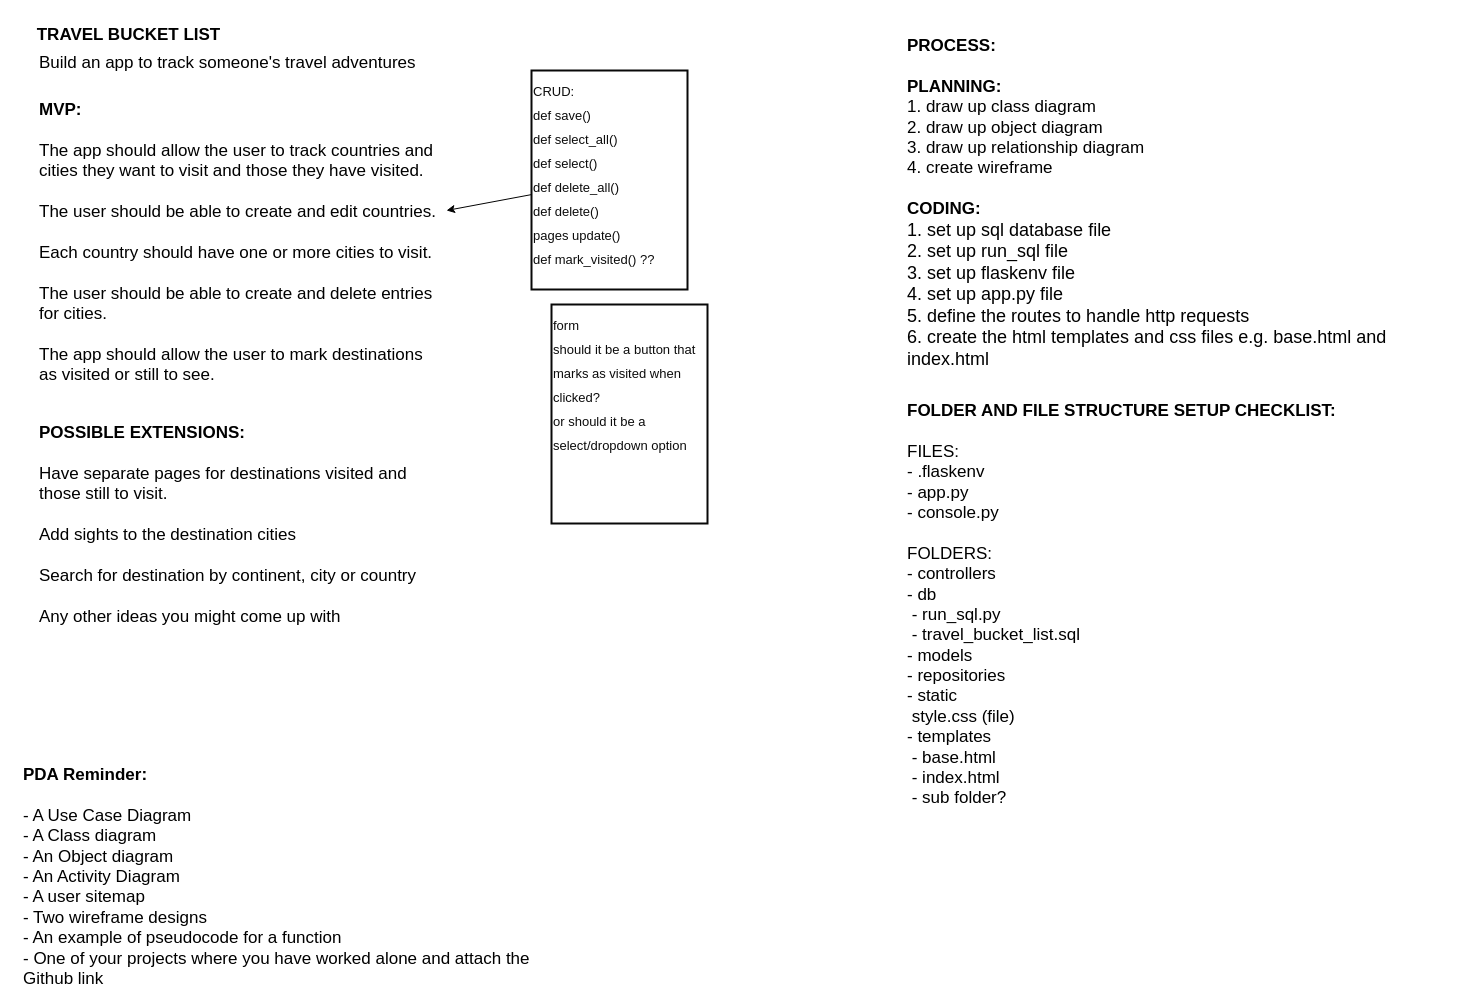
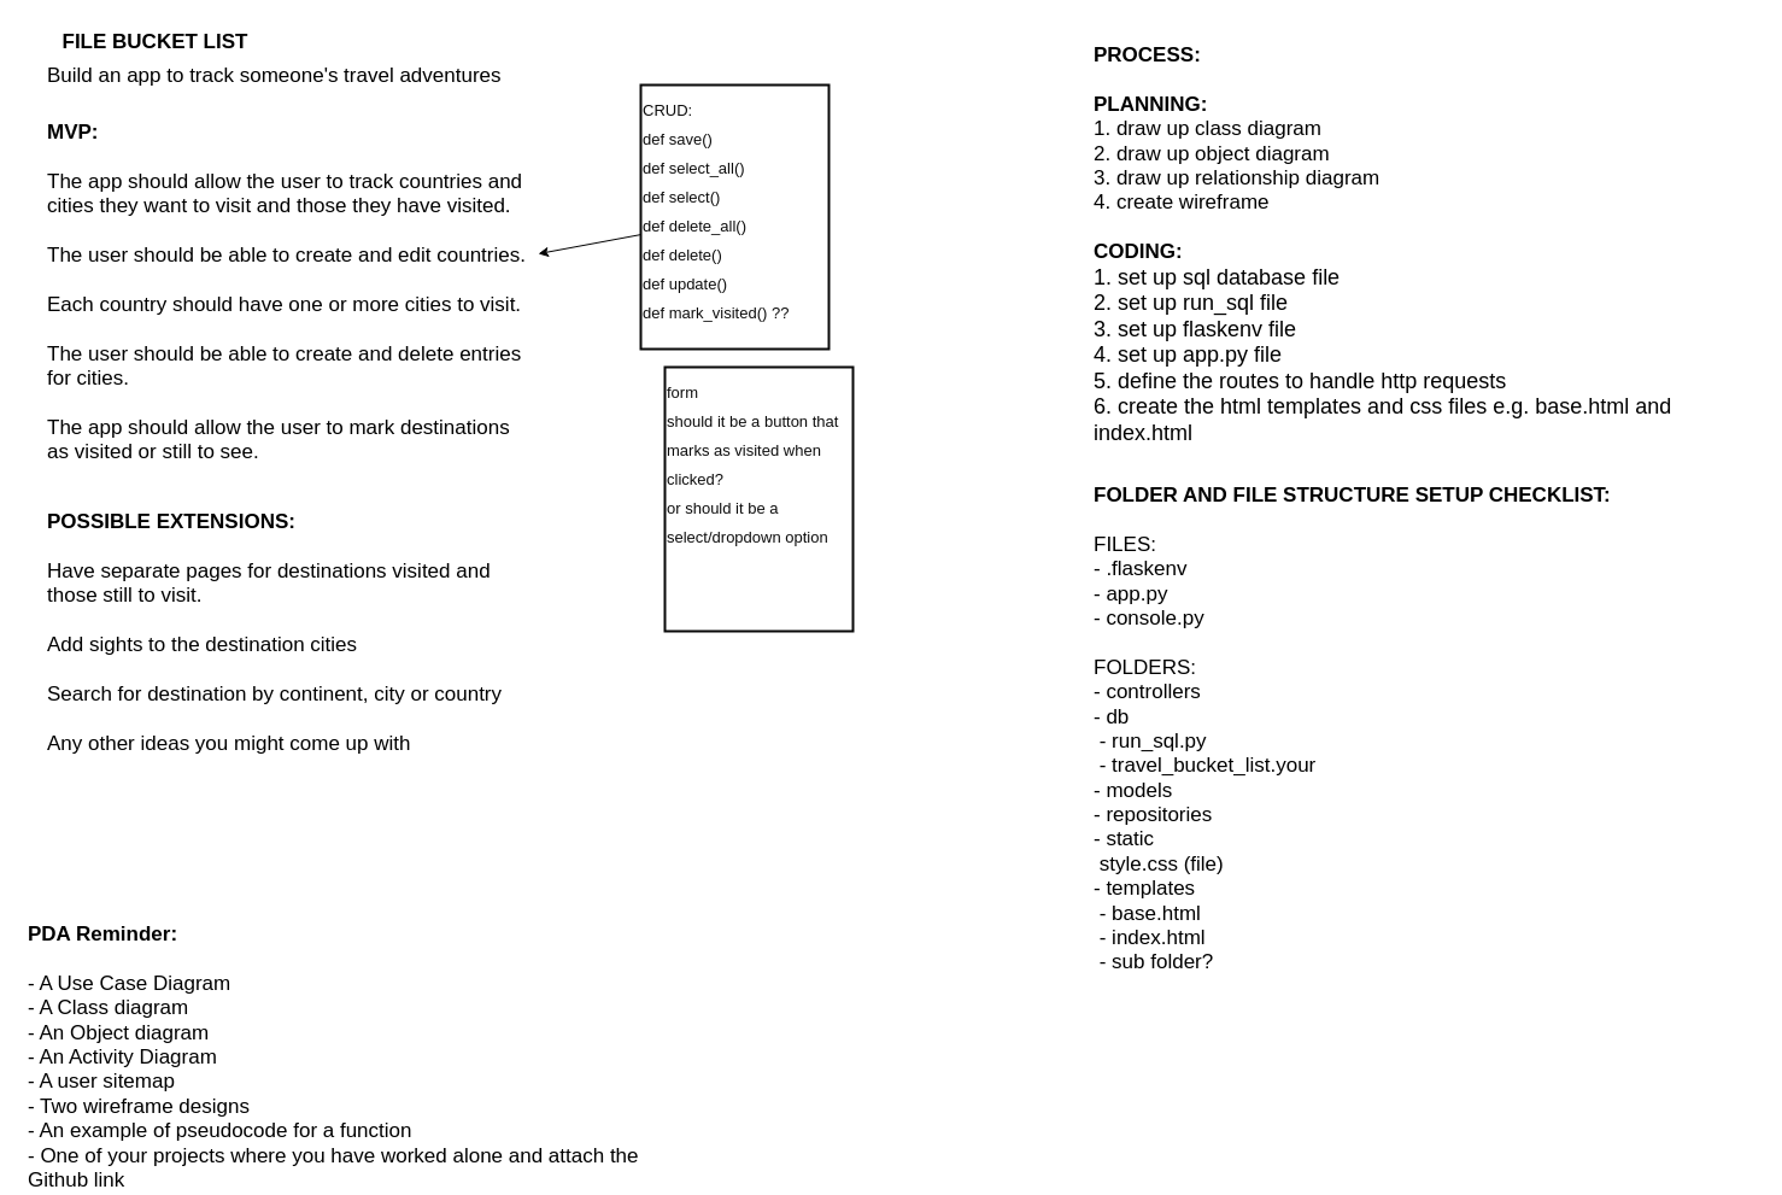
- <mxCell id="3" value="&lt;font color=&quot;#000000&quot; style=&quot;font-size: 17px;&quot;&gt;TRAVEL BUCKET LIST&lt;/font&gt;" style="text;strokeColor=none;align=center;fillColor=none;html=1;verticalAlign=middle;whiteSpace=wrap;rounded=0;fontStyle=1" parent="2" vertex="1"><mxGeometry width="189.24" height="30" as="geometry" /></mxCell>
+ <mxCell id="3" value="&lt;font color=&quot;#000000&quot; style=&quot;font-size: 17px;&quot;&gt;FILE BUCKET LIST&lt;/font&gt;" style="text;strokeColor=none;align=center;fillColor=none;html=1;verticalAlign=middle;whiteSpace=wrap;rounded=0;fontStyle=1" parent="2" vertex="1"><mxGeometry width="189.24" height="30" as="geometry" /></mxCell>
- <mxCell id="10" value="&lt;font style=&quot;font-size: 13px;&quot;&gt;CRUD:&lt;br&gt;def save()&lt;br&gt;def select_all()&lt;br&gt;def select()&lt;br&gt;def delete_all()&lt;br&gt;def delete()&lt;br&gt;pages update()&lt;br&gt;def mark_visited() ??&lt;br&gt;&lt;br&gt;&lt;/font&gt;" style="whiteSpace=wrap;html=1;strokeColor=#080808;strokeWidth=2;fontSize=20;fontColor=#0D0D0D;fillColor=#FFFFFF;gradientColor=none;align=left;verticalAlign=top;" parent="1" vertex="1"><mxGeometry x="531" y="70" width="156" height="219" as="geometry" /></mxCell>
+ <mxCell id="10" value="&lt;font style=&quot;font-size: 13px;&quot;&gt;CRUD:&lt;br&gt;def save()&lt;br&gt;def select_all()&lt;br&gt;def select()&lt;br&gt;def delete_all()&lt;br&gt;def delete()&lt;br&gt;def update()&lt;br&gt;def mark_visited() ??&lt;br&gt;&lt;br&gt;&lt;/font&gt;" style="whiteSpace=wrap;html=1;strokeColor=#080808;strokeWidth=2;fontSize=20;fontColor=#0D0D0D;fillColor=#FFFFFF;gradientColor=none;align=left;verticalAlign=top;" parent="1" vertex="1"><mxGeometry x="531" y="70" width="156" height="219" as="geometry" /></mxCell>
- <mxCell id="8" value="&lt;b&gt;FOLDER AND FILE STRUCTURE SETUP CHECKLIST:&lt;/b&gt;&lt;br&gt;&lt;br&gt;FILES:&lt;br&gt;- .flaskenv&lt;br&gt;- app.py&lt;br&gt;- console.py&amp;nbsp;&lt;br&gt;&lt;br&gt;FOLDERS:&lt;br&gt;- controllers&lt;br&gt;- db&lt;br&gt;&lt;span style=&quot;white-space: pre;&quot;&gt; &lt;/span&gt;- run_sql.py&lt;br&gt;&lt;span style=&quot;white-space: pre;&quot;&gt; &lt;/span&gt;- travel_bucket_list.sql&lt;br&gt;- models&lt;br&gt;- repositories&lt;br&gt;- static&lt;br&gt;&lt;span style=&quot;white-space: pre;&quot;&gt; &lt;/span&gt;style.css (file)&lt;br&gt;- templates&lt;br&gt;&lt;span style=&quot;white-space: pre;&quot;&gt; &lt;/span&gt;- base.html&lt;br&gt;&lt;span style=&quot;white-space: pre;&quot;&gt; &lt;/span&gt;- index.html&lt;br&gt;&lt;span style=&quot;white-space: pre;&quot;&gt; &lt;/span&gt;- sub folder?" style="text;whiteSpace=wrap;html=1;fontSize=17;fontColor=#000000;" parent="1" vertex="1"><mxGeometry x="905" y="394" width="551" height="417" as="geometry" /></mxCell>
+ <mxCell id="8" value="&lt;b&gt;FOLDER AND FILE STRUCTURE SETUP CHECKLIST:&lt;/b&gt;&lt;br&gt;&lt;br&gt;FILES:&lt;br&gt;- .flaskenv&lt;br&gt;- app.py&lt;br&gt;- console.py&amp;nbsp;&lt;br&gt;&lt;br&gt;FOLDERS:&lt;br&gt;- controllers&lt;br&gt;- db&lt;br&gt;&lt;span style=&quot;white-space: pre;&quot;&gt; &lt;/span&gt;- run_sql.py&lt;br&gt;&lt;span style=&quot;white-space: pre;&quot;&gt; &lt;/span&gt;- travel_bucket_list.your&lt;br&gt;- models&lt;br&gt;- repositories&lt;br&gt;- static&lt;br&gt;&lt;span style=&quot;white-space: pre;&quot;&gt; &lt;/span&gt;style.css (file)&lt;br&gt;- templates&lt;br&gt;&lt;span style=&quot;white-space: pre;&quot;&gt; &lt;/span&gt;- base.html&lt;br&gt;&lt;span style=&quot;white-space: pre;&quot;&gt; &lt;/span&gt;- index.html&lt;br&gt;&lt;span style=&quot;white-space: pre;&quot;&gt; &lt;/span&gt;- sub folder?" style="text;whiteSpace=wrap;html=1;fontSize=17;fontColor=#000000;" parent="1" vertex="1"><mxGeometry x="905" y="394" width="551" height="417" as="geometry" /></mxCell>
